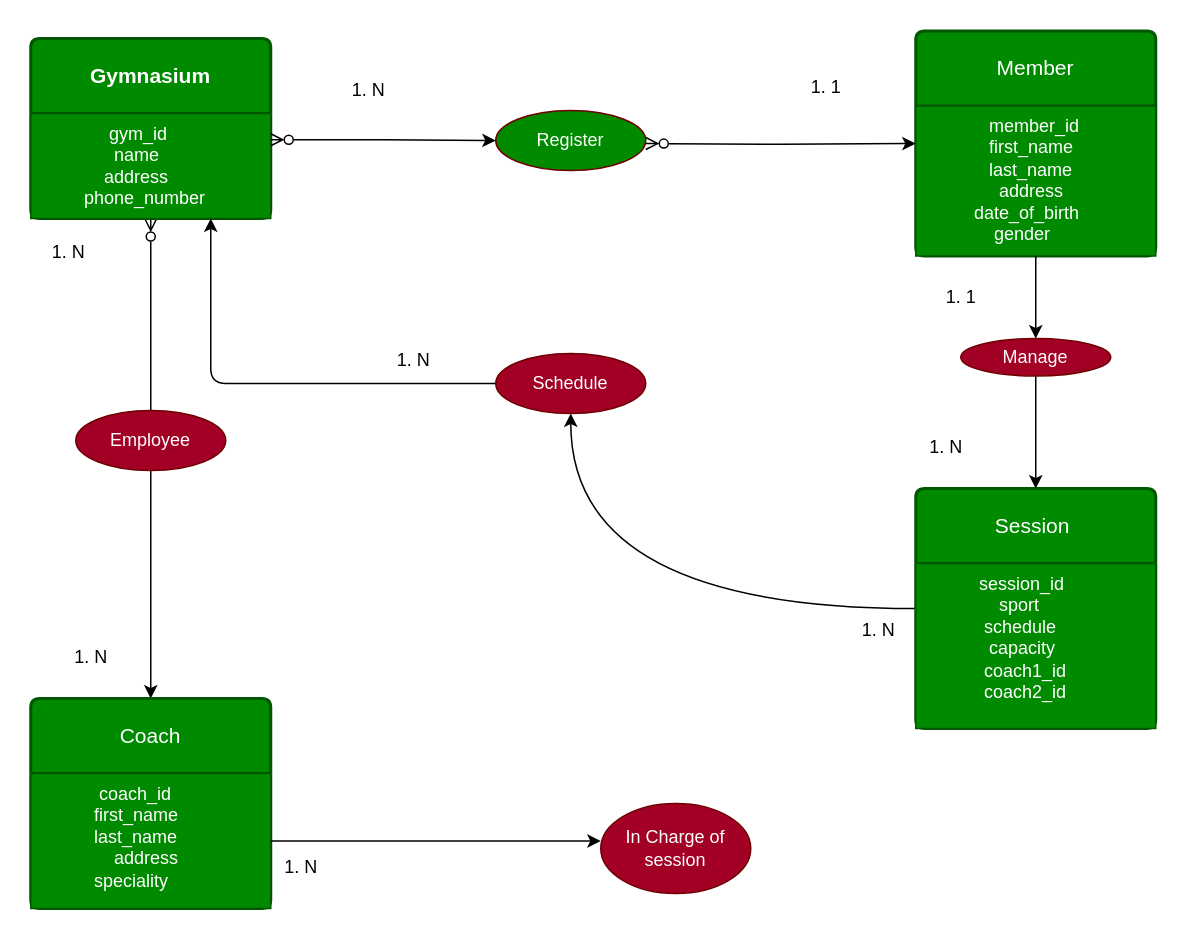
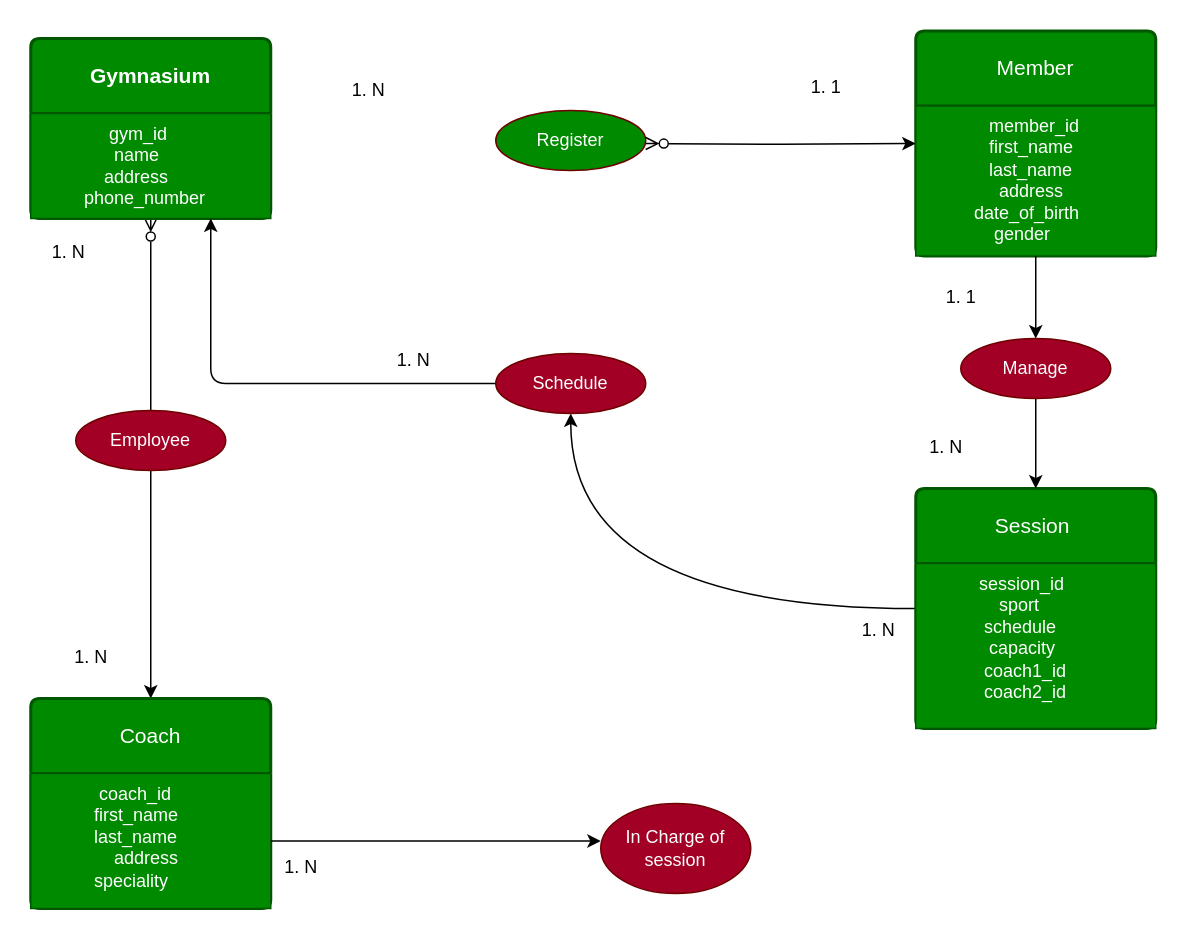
- <mxCell id="32" value="" style="edgeStyle=orthogonalEdgeStyle;rounded=0;orthogonalLoop=1;jettySize=auto;html=1;exitX=1;exitY=0.25;exitDx=0;exitDy=0;startArrow=ERzeroToMany;startFill=0;entryX=0;entryY=0.5;entryDx=0;entryDy=0;" parent="1" target="2" edge="1" source="5"><mxGeometry relative="1" as="geometry"><mxPoint x="315" y="96.02" as="targetPoint" /><mxPoint x="175" y="93.52" as="sourcePoint" /></mxGeometry></mxCell>
- <mxCell id="16" value="Manage" style="ellipse;whiteSpace=wrap;html=1;align=center;fillColor=#a20025;fontColor=#ffffff;strokeColor=#6F0000;" parent="1" vertex="1"><mxGeometry x="640" y="225" width="100" height="25" as="geometry" /></mxCell>
+ <mxCell id="16" value="Manage" style="ellipse;whiteSpace=wrap;html=1;align=center;fillColor=#a20025;fontColor=#ffffff;strokeColor=#6F0000;" parent="1" vertex="1"><mxGeometry x="640" y="225" width="100" height="40" as="geometry" /></mxCell>
